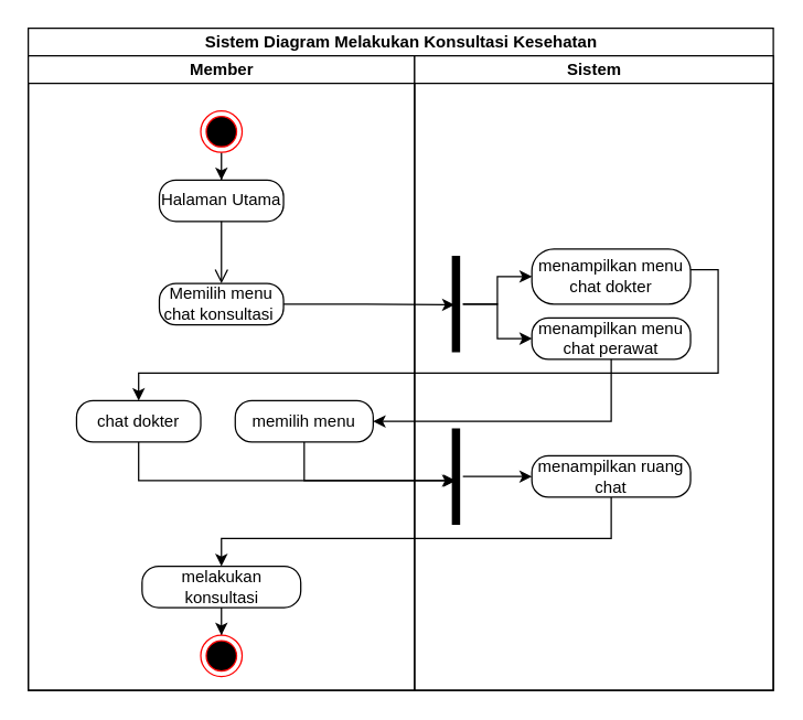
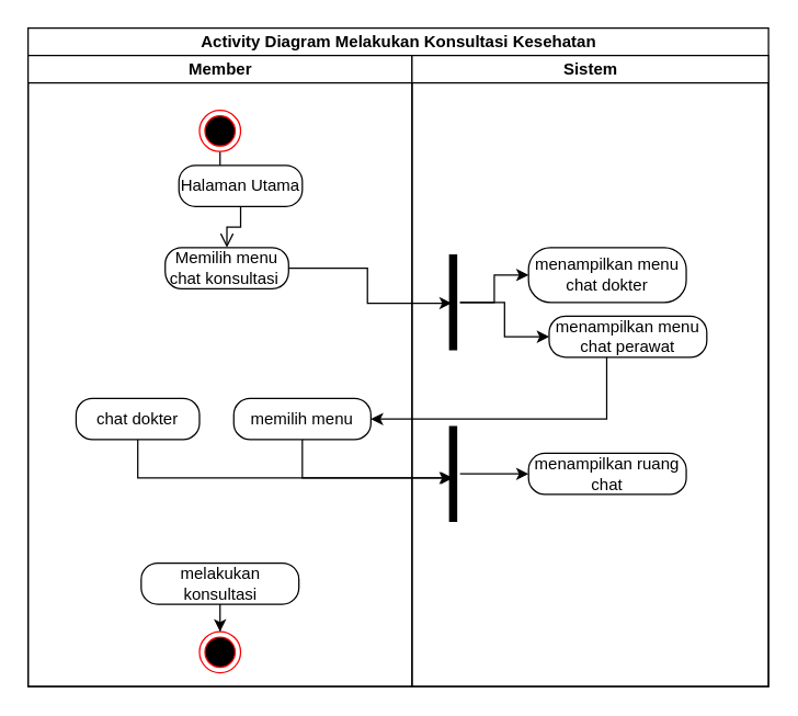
- <mxCell id="2" value="Sistem Diagram Melakukan Konsultasi Kesehatan" style="swimlane;childLayout=stackLayout;resizeParent=1;resizeParentMax=0;startSize=20;html=1;" vertex="1" parent="1"><mxGeometry x="20" y="20" width="540" height="480" as="geometry" /></mxCell>
+ <mxCell id="2" value="Activity Diagram Melakukan Konsultasi Kesehatan" style="swimlane;childLayout=stackLayout;resizeParent=1;resizeParentMax=0;startSize=20;html=1;" vertex="1" parent="1"><mxGeometry x="20" y="20" width="540" height="480" as="geometry" /></mxCell>
- <mxCell id="6" value="Halaman Utama" style="rounded=1;whiteSpace=wrap;html=1;arcSize=40;fontColor=#000000;fillColor=default;strokeColor=default;" vertex="1" parent="3"><mxGeometry x="95.0" y="90" width="90" height="30" as="geometry" /></mxCell>
+ <mxCell id="6" value="Halaman Utama" style="rounded=1;whiteSpace=wrap;html=1;arcSize=40;fontColor=#000000;fillColor=default;strokeColor=default;" vertex="1" parent="3"><mxGeometry x="110" y="80" width="90" height="30" as="geometry" /></mxCell>
- <mxCell id="8" value="Memilih menu chat konsultasi&amp;nbsp;" style="rounded=1;whiteSpace=wrap;html=1;arcSize=40;fontColor=#000000;fillColor=default;strokeColor=default;" vertex="1" parent="3"><mxGeometry x="95.0" y="165" width="90" height="30" as="geometry" /></mxCell>
+ <mxCell id="8" value="Memilih menu chat konsultasi&amp;nbsp;" style="rounded=1;whiteSpace=wrap;html=1;arcSize=40;fontColor=#000000;fillColor=default;strokeColor=default;" vertex="1" parent="3"><mxGeometry x="100" y="140" width="90" height="30" as="geometry" /></mxCell>
- <mxCell id="16" value="menampilkan menu chat perawat" style="rounded=1;whiteSpace=wrap;html=1;arcSize=40;fontColor=#000000;fillColor=default;strokeColor=default;" vertex="1" parent="14"><mxGeometry x="85" y="190" width="115" height="30" as="geometry" /></mxCell>
+ <mxCell id="16" value="menampilkan menu chat perawat" style="rounded=1;whiteSpace=wrap;html=1;arcSize=40;fontColor=#000000;fillColor=default;strokeColor=default;" vertex="1" parent="14"><mxGeometry x="100" y="190" width="115" height="30" as="geometry" /></mxCell>
- <mxCell id="24" style="edgeStyle=orthogonalEdgeStyle;rounded=0;orthogonalLoop=1;jettySize=auto;html=1;entryX=0.5;entryY=0;entryDx=0;entryDy=0;strokeColor=default;" edge="1" parent="2" source="15" target="9"><mxGeometry relative="1" as="geometry"><Array as="points"><mxPoint x="500" y="175" /><mxPoint x="500" y="250" /><mxPoint x="80" y="250" /></Array></mxGeometry></mxCell>
- <mxCell id="28" style="edgeStyle=orthogonalEdgeStyle;rounded=0;orthogonalLoop=1;jettySize=auto;html=1;entryX=0.5;entryY=0;entryDx=0;entryDy=0;strokeColor=default;" edge="1" parent="2" source="20" target="12"><mxGeometry relative="1" as="geometry"><Array as="points"><mxPoint x="422" y="370" /><mxPoint x="140" y="370" /></Array></mxGeometry></mxCell>
